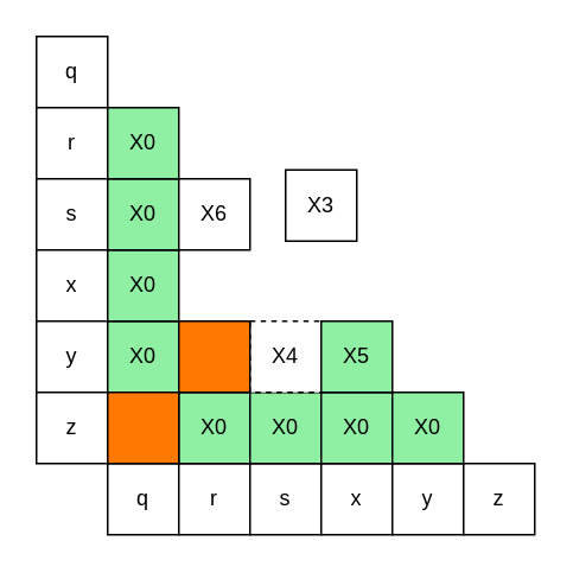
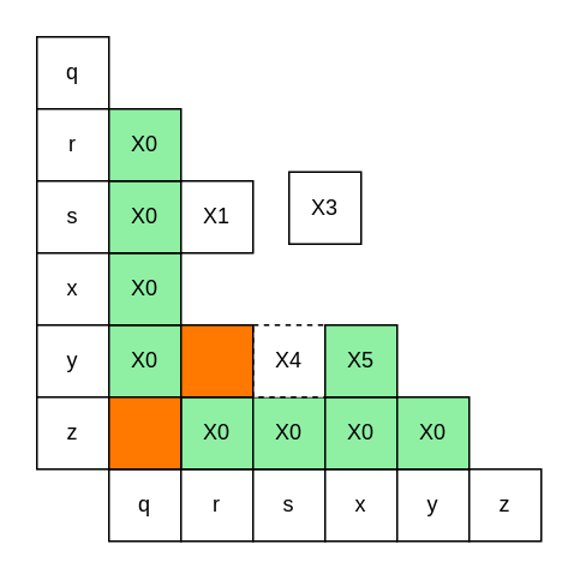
- <mxCell id="24" value="X6" style="whiteSpace=wrap;html=1;aspect=fixed;" vertex="1" parent="1"><mxGeometry x="100" y="100" width="40" height="40" as="geometry" /></mxCell>
+ <mxCell id="24" value="X1" style="whiteSpace=wrap;html=1;aspect=fixed;" vertex="1" parent="1"><mxGeometry x="100" y="100" width="40" height="40" as="geometry" /></mxCell>
